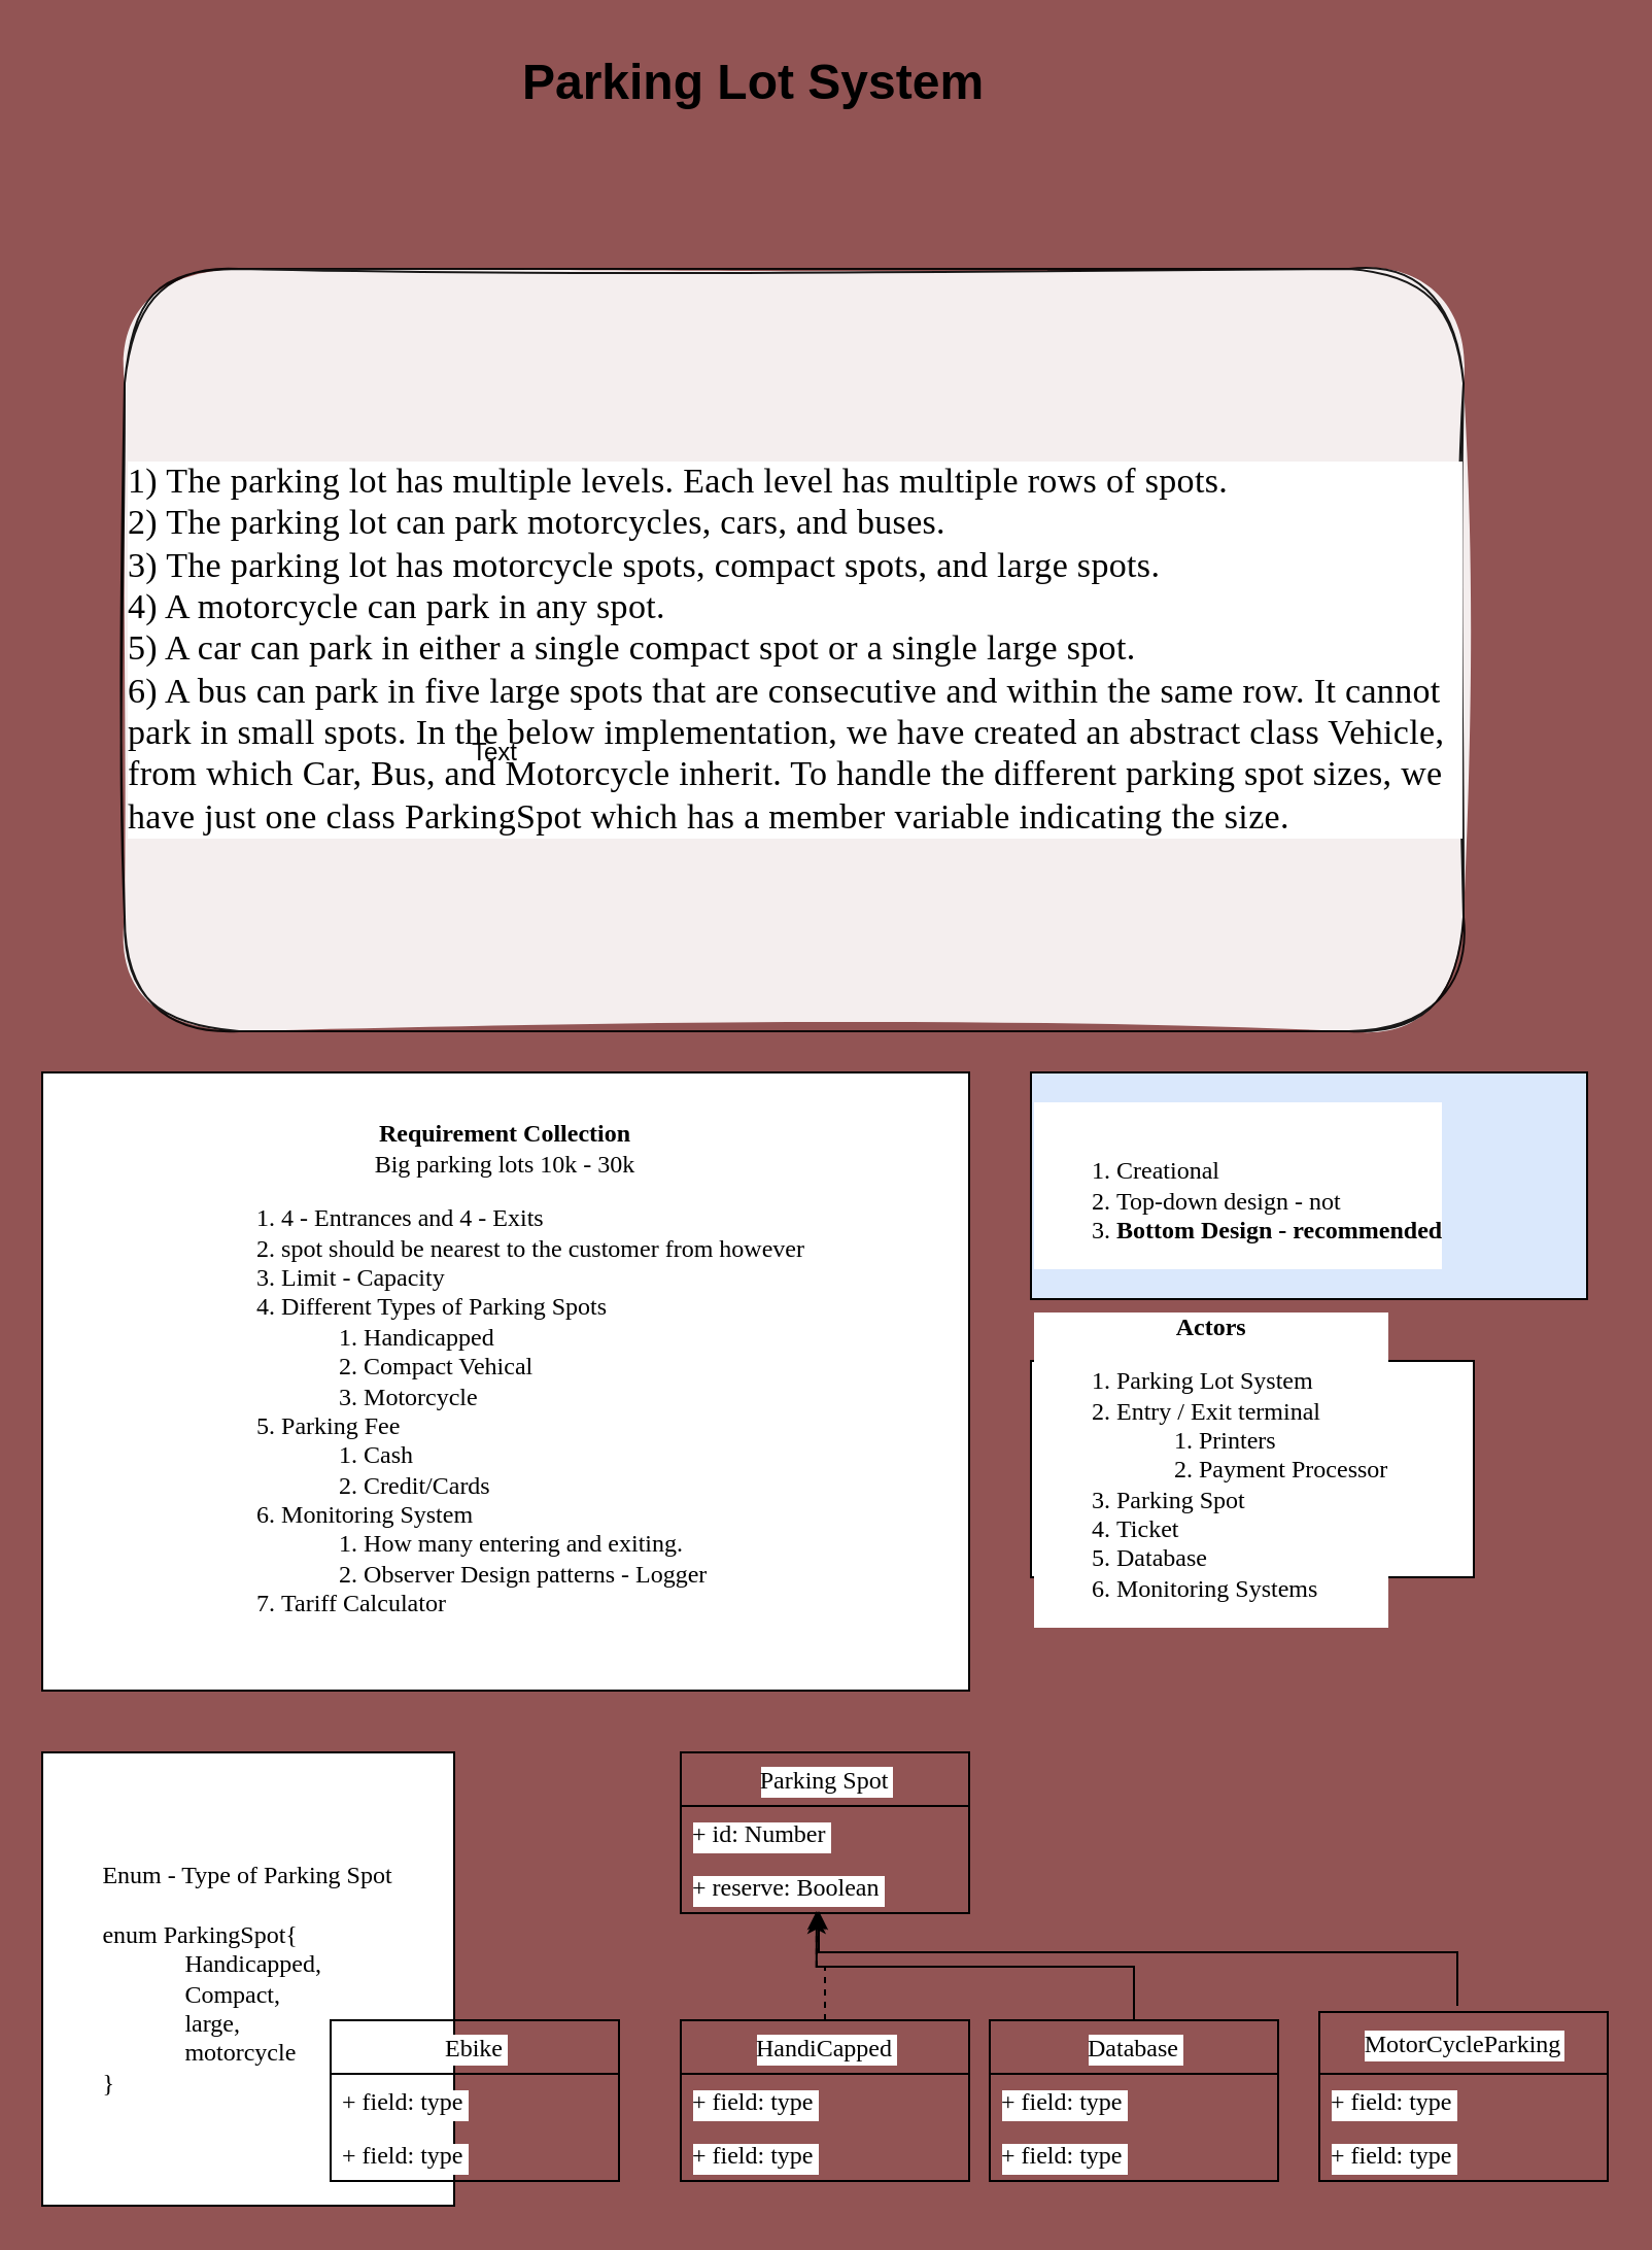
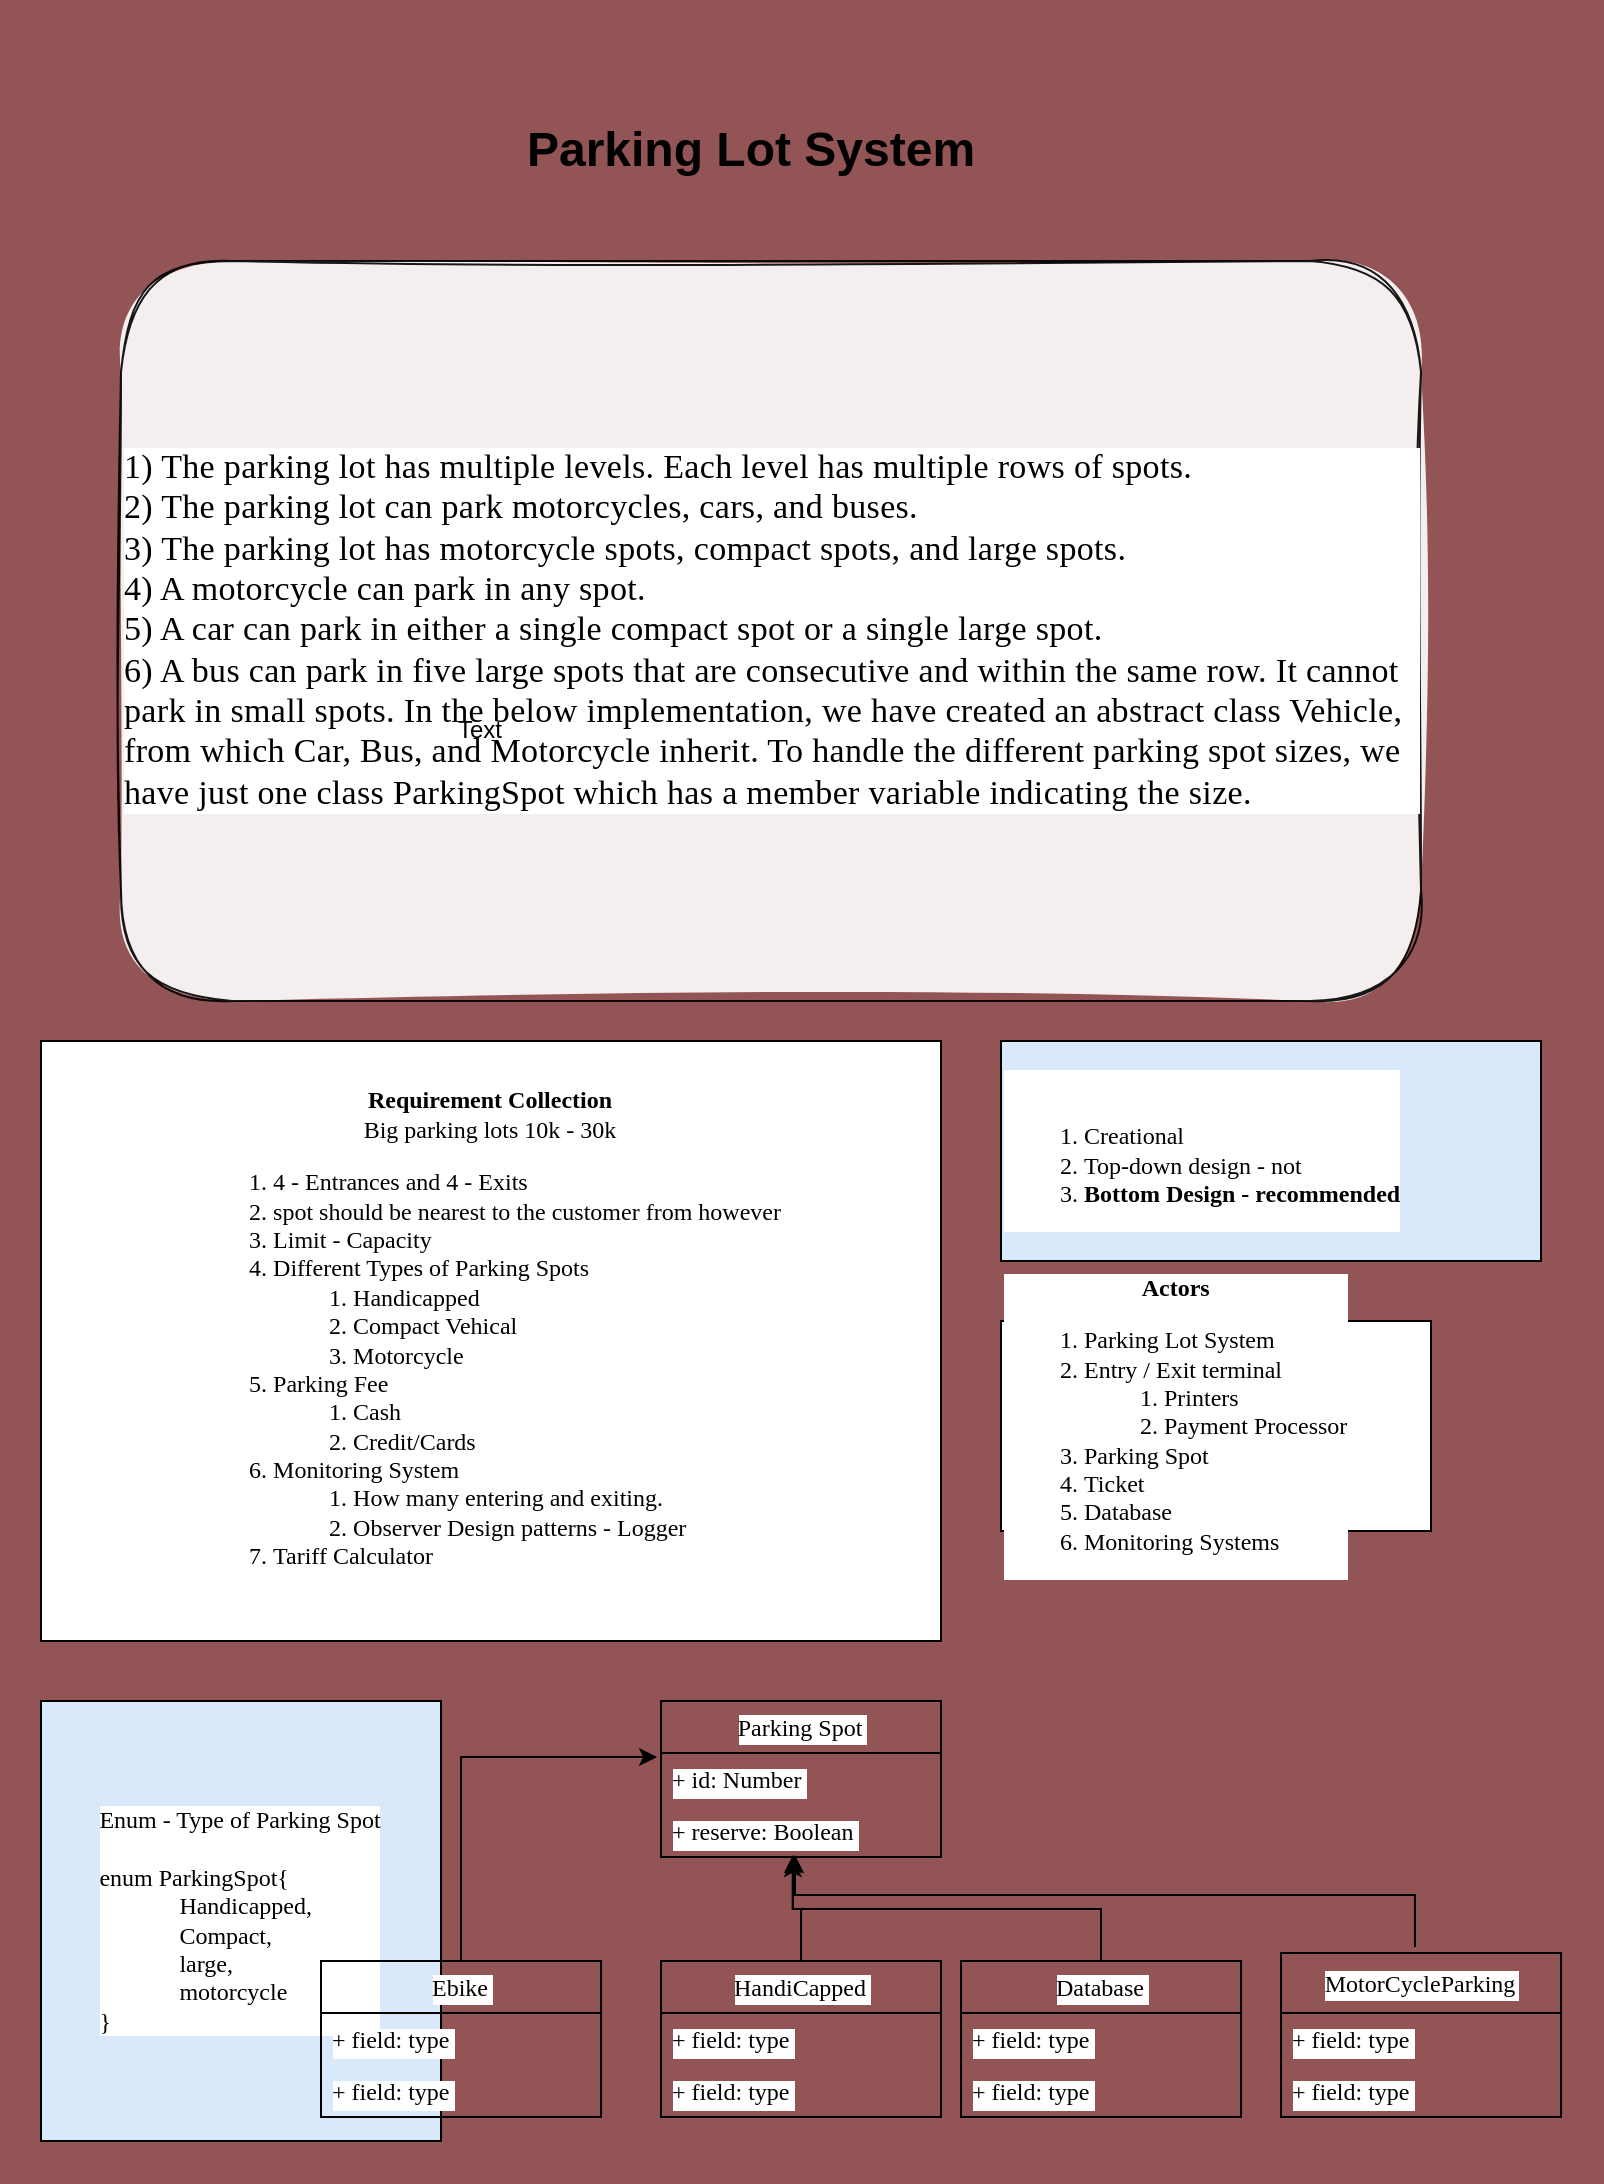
- <mxCell id="2" value="Parking Lot System" style="text;strokeColor=none;fillColor=none;html=1;fontSize=24;fontStyle=1;verticalAlign=middle;align=center;" parent="1" vertex="1"><mxGeometry x="30" y="20" width="670" height="40" as="geometry" /></mxCell>
+ <mxCell id="2" value="Parking Lot System" style="text;strokeColor=none;fillColor=none;html=1;fontSize=24;fontStyle=1;verticalAlign=middle;align=center;" parent="1" vertex="1"><mxGeometry x="40" y="55" width="670" height="40" as="geometry" /></mxCell>
+ <mxCell id="26" style="edgeStyle=orthogonalEdgeStyle;rounded=0;orthogonalLoop=1;jettySize=auto;html=1;entryX=-0.014;entryY=0.077;entryDx=0;entryDy=0;entryPerimeter=0;" parent="1" source="23" target="8" edge="1"><mxGeometry relative="1" as="geometry" /></mxCell>
- <mxCell id="22" value="Enum - Type of Parking Spot&lt;br&gt;&lt;div style=&quot;text-align: left;&quot;&gt;&lt;br&gt;&lt;/div&gt;&lt;div style=&quot;text-align: left;&quot;&gt;enum ParkingSpot{&lt;/div&gt;&lt;blockquote style=&quot;margin: 0 0 0 40px; border: none; padding: 0px;&quot;&gt;&lt;div style=&quot;text-align: left;&quot;&gt;Handicapped,&lt;/div&gt;&lt;div style=&quot;text-align: left;&quot;&gt;Compact,&lt;/div&gt;&lt;div style=&quot;text-align: left;&quot;&gt;large,&lt;/div&gt;&lt;div style=&quot;text-align: left;&quot;&gt;motorcycle&lt;/div&gt;&lt;/blockquote&gt;&lt;div style=&quot;text-align: left;&quot;&gt;&lt;span style=&quot;text-align: center;&quot;&gt;}&lt;/span&gt;&lt;/div&gt;" style="whiteSpace=wrap;html=1;labelBackgroundColor=#FFFFFF;labelBorderColor=none;fontFamily=Verdana;fontColor=#000000;" parent="1" vertex="1"><mxGeometry x="20" y="850" width="200" height="220" as="geometry" /></mxCell>
+ <mxCell id="22" value="Enum - Type of Parking Spot&lt;br&gt;&lt;div style=&quot;text-align: left;&quot;&gt;&lt;br&gt;&lt;/div&gt;&lt;div style=&quot;text-align: left;&quot;&gt;enum ParkingSpot{&lt;/div&gt;&lt;blockquote style=&quot;margin: 0 0 0 40px; border: none; padding: 0px;&quot;&gt;&lt;div style=&quot;text-align: left;&quot;&gt;Handicapped,&lt;/div&gt;&lt;div style=&quot;text-align: left;&quot;&gt;Compact,&lt;/div&gt;&lt;div style=&quot;text-align: left;&quot;&gt;large,&lt;/div&gt;&lt;div style=&quot;text-align: left;&quot;&gt;motorcycle&lt;/div&gt;&lt;/blockquote&gt;&lt;div style=&quot;text-align: left;&quot;&gt;&lt;span style=&quot;text-align: center;&quot;&gt;}&lt;/span&gt;&lt;/div&gt;" style="whiteSpace=wrap;html=1;labelBackgroundColor=#FFFFFF;labelBorderColor=none;fontFamily=Verdana;fontColor=#000000;fillColor=#dae8fc;" parent="1" vertex="1"><mxGeometry x="20" y="850" width="200" height="220" as="geometry" /></mxCell>
- <mxCell id="10" style="edgeStyle=orthogonalEdgeStyle;rounded=0;orthogonalLoop=1;jettySize=auto;html=1;exitX=0.5;exitY=0;exitDx=0;exitDy=0;entryX=0.471;entryY=0.962;entryDx=0;entryDy=0;entryPerimeter=0;fontFamily=Verdana;fontColor=#000000;labelBackgroundColor=#FFFFFF;dashed=1;" parent="1" source="11" target="9" edge="1"><mxGeometry relative="1" as="geometry" /></mxCell>
+ <mxCell id="10" style="edgeStyle=orthogonalEdgeStyle;rounded=0;orthogonalLoop=1;jettySize=auto;html=1;exitX=0.5;exitY=0;exitDx=0;exitDy=0;entryX=0.471;entryY=0.962;entryDx=0;entryDy=0;entryPerimeter=0;fontFamily=Verdana;fontColor=#000000;labelBackgroundColor=#FFFFFF;" parent="1" source="11" target="9" edge="1"><mxGeometry relative="1" as="geometry" /></mxCell>
